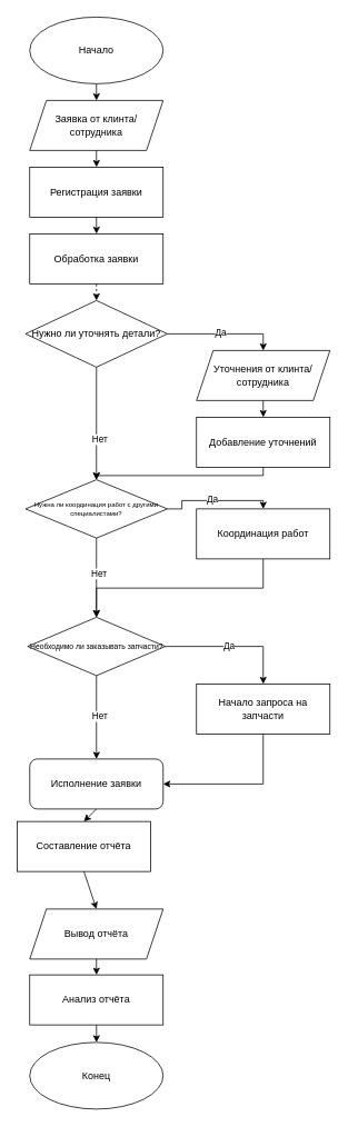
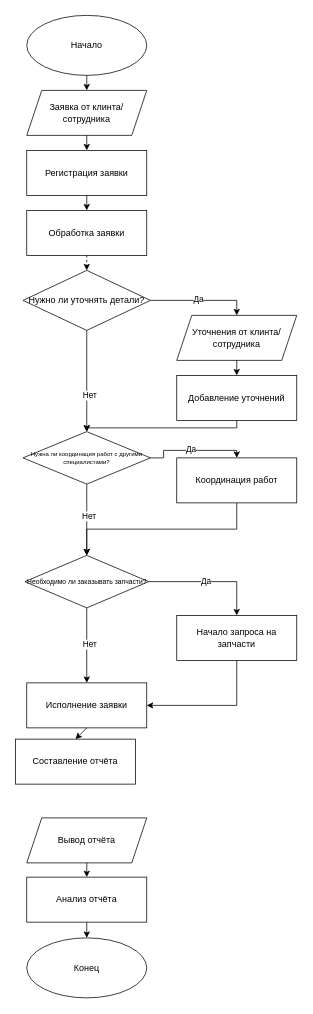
- <mxCell id="10" value="Исполнение заявки" style="whiteSpace=wrap;html=1;rounded=1;" vertex="1" parent="1"><mxGeometry x="35" y="910" width="160" height="60" as="geometry" /></mxCell>
+ <mxCell id="10" value="Исполнение заявки" style="rounded=0;whiteSpace=wrap;html=1;" vertex="1" parent="1"><mxGeometry x="35" y="910" width="160" height="60" as="geometry" /></mxCell>
- <mxCell id="39" value="" style="endArrow=classic;html=1;rounded=0;exitX=0.5;exitY=1;exitDx=0;exitDy=0;entryX=0.5;entryY=0;entryDx=0;entryDy=0;" edge="1" parent="1" source="15" target="5"><mxGeometry width="50" height="50" relative="1" as="geometry"><mxPoint x="275" y="1140" as="sourcePoint" /><mxPoint x="325" y="1090" as="targetPoint" /></mxGeometry></mxCell>
